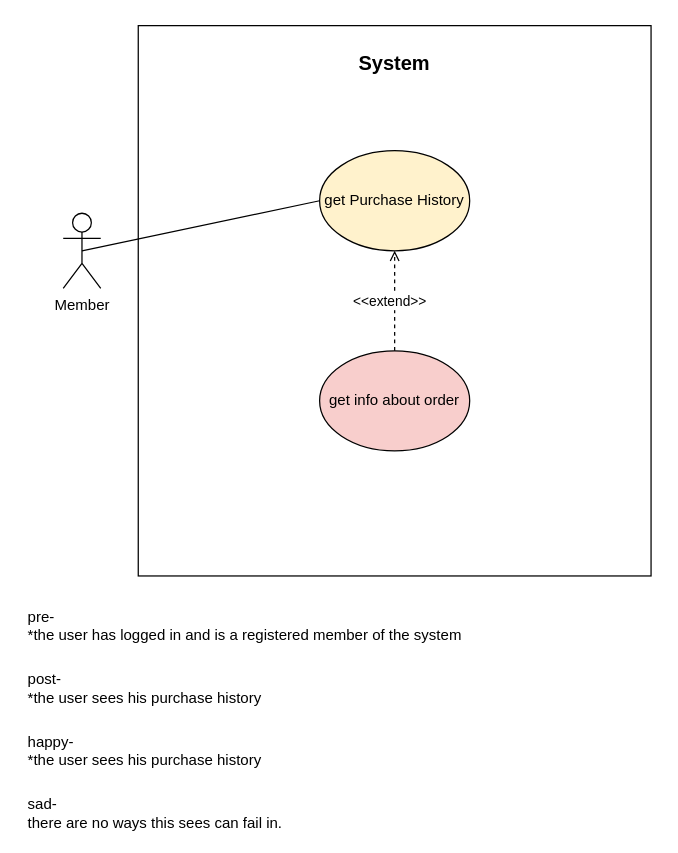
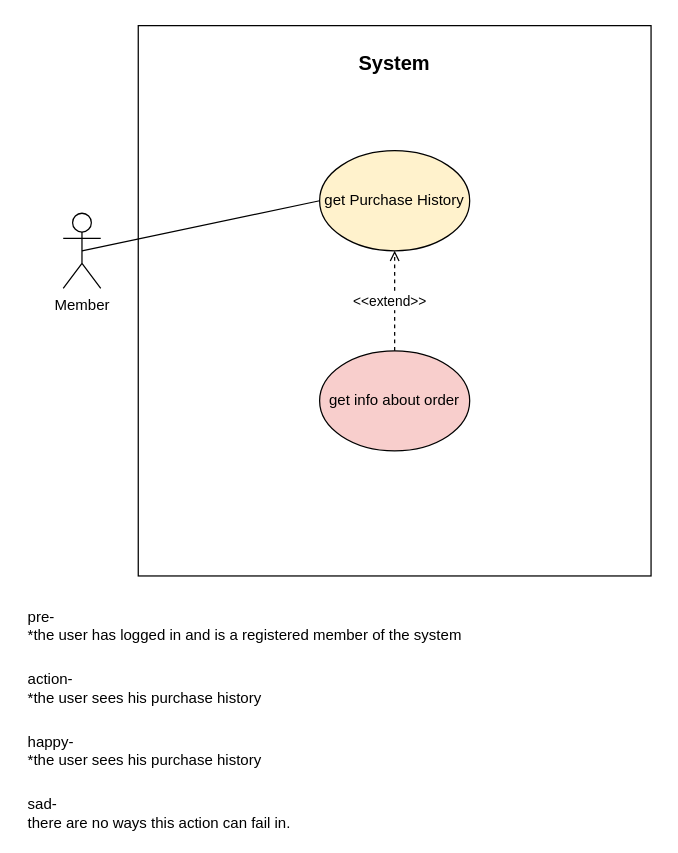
- <mxCell id="11" value="post-&lt;br&gt;*the user sees his purchase history" style="text;html=1;strokeColor=none;fillColor=none;align=left;verticalAlign=middle;whiteSpace=wrap;rounded=0;" vertex="1" parent="1"><mxGeometry x="20" y="540" width="320" height="20" as="geometry" /></mxCell>
+ <mxCell id="11" value="action-&lt;br&gt;*the user sees his purchase history" style="text;html=1;strokeColor=none;fillColor=none;align=left;verticalAlign=middle;whiteSpace=wrap;rounded=0;" vertex="1" parent="1"><mxGeometry x="20" y="540" width="320" height="20" as="geometry" /></mxCell>
- <mxCell id="13" value="sad-&lt;br&gt;there are no ways this sees can fail in." style="text;html=1;strokeColor=none;fillColor=none;align=left;verticalAlign=middle;whiteSpace=wrap;rounded=0;" vertex="1" parent="1"><mxGeometry x="20" y="640" width="220" height="20" as="geometry" /></mxCell>
+ <mxCell id="13" value="sad-&lt;br&gt;there are no ways this action can fail in." style="text;html=1;strokeColor=none;fillColor=none;align=left;verticalAlign=middle;whiteSpace=wrap;rounded=0;" vertex="1" parent="1"><mxGeometry x="20" y="640" width="220" height="20" as="geometry" /></mxCell>
